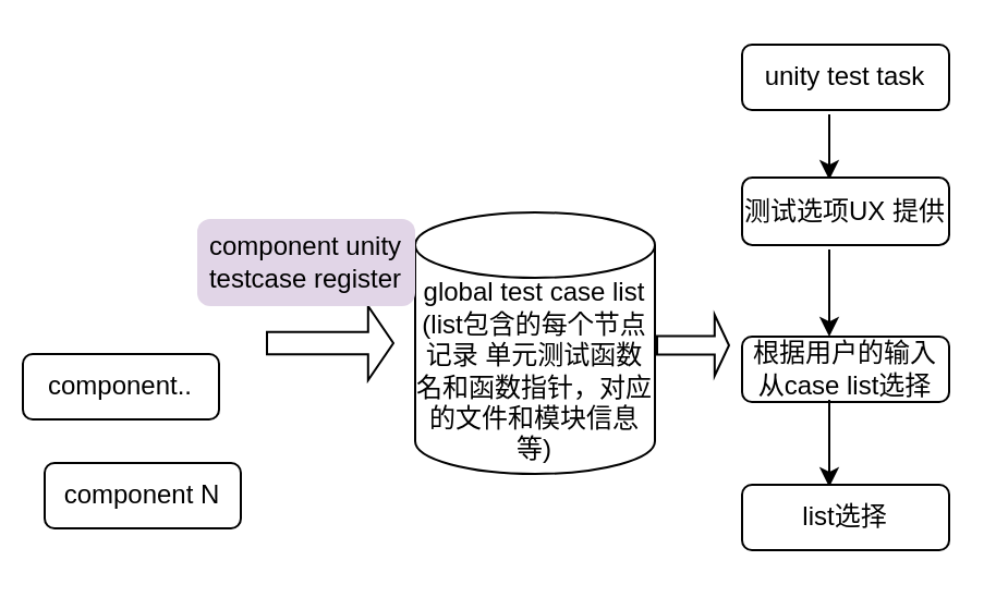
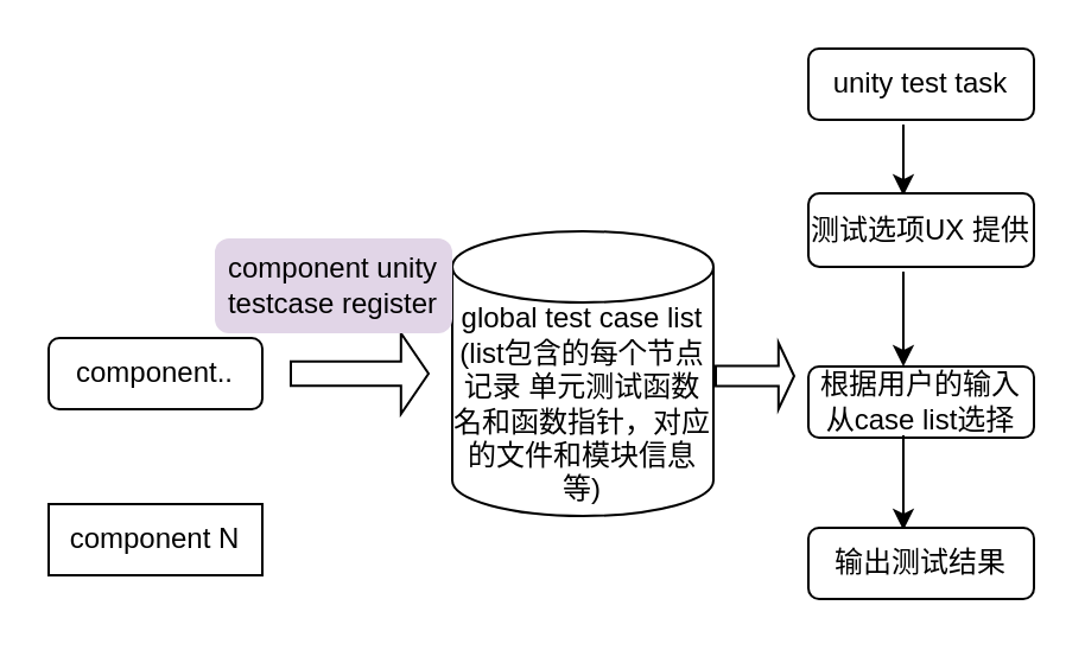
- <mxCell id="3" value="component.." style="rounded=1;whiteSpace=wrap;html=1;" vertex="1" parent="1"><mxGeometry x="10" y="162" width="90" height="30" as="geometry" /></mxCell>
+ <mxCell id="3" value="component.." style="rounded=1;whiteSpace=wrap;html=1;" vertex="1" parent="1"><mxGeometry x="20" y="142" width="90" height="30" as="geometry" /></mxCell>
- <mxCell id="4" value="component N" style="rounded=1;whiteSpace=wrap;html=1;" vertex="1" parent="1"><mxGeometry x="20" y="212" width="90" height="30" as="geometry" /></mxCell>
+ <mxCell id="4" value="component N" style="whiteSpace=wrap;html=1;rounded=0;" vertex="1" parent="1"><mxGeometry x="20" y="212" width="90" height="30" as="geometry" /></mxCell>
- <mxCell id="13" value="list选择" style="rounded=1;whiteSpace=wrap;html=1;" vertex="1" parent="1"><mxGeometry x="340" y="222" width="95" height="30" as="geometry" /></mxCell>
+ <mxCell id="13" value="输出测试结果" style="rounded=1;whiteSpace=wrap;html=1;" vertex="1" parent="1"><mxGeometry x="340" y="222" width="95" height="30" as="geometry" /></mxCell>
